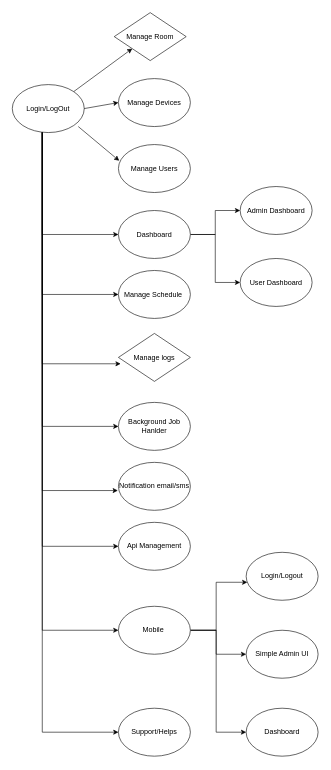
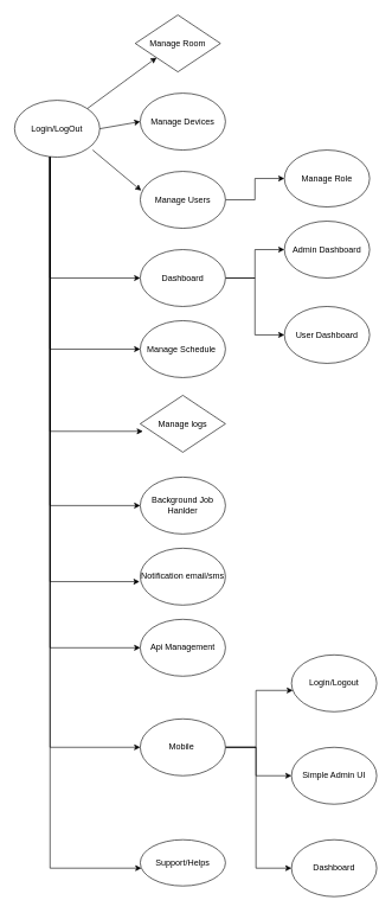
+ <mxCell id="23" value="Manage Role" style="ellipse;whiteSpace=wrap;html=1;" vertex="1" parent="1"><mxGeometry x="400" y="210" width="120" height="80" as="geometry" /></mxCell>
+ <mxCell id="4" style="edgeStyle=orthogonalEdgeStyle;rounded=0;orthogonalLoop=1;jettySize=auto;html=1;" edge="1" parent="1" source="5" target="23"><mxGeometry relative="1" as="geometry"><mxPoint x="400" y="250" as="targetPoint" /></mxGeometry></mxCell>
- <mxCell id="36" value="Support/Helps" style="ellipse;whiteSpace=wrap;html=1;" vertex="1" parent="1"><mxGeometry x="197" y="1180.003" width="120" height="80" as="geometry" /></mxCell>
+ <mxCell id="36" value="Support/Helps" style="ellipse;whiteSpace=wrap;html=1;" vertex="1" parent="1"><mxGeometry x="197" y="1180.003" width="120" height="65" as="geometry" /></mxCell>
